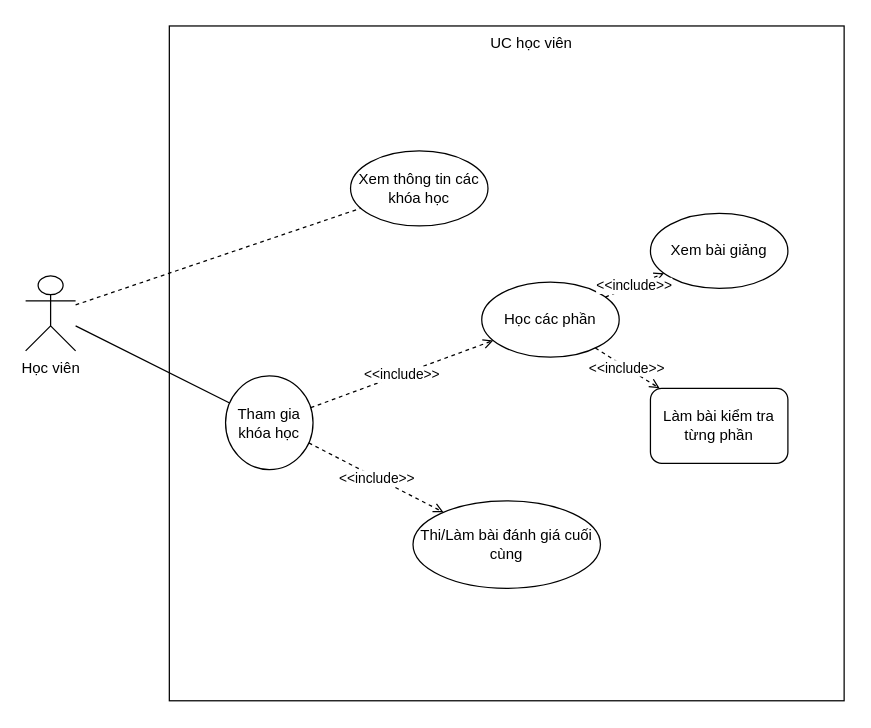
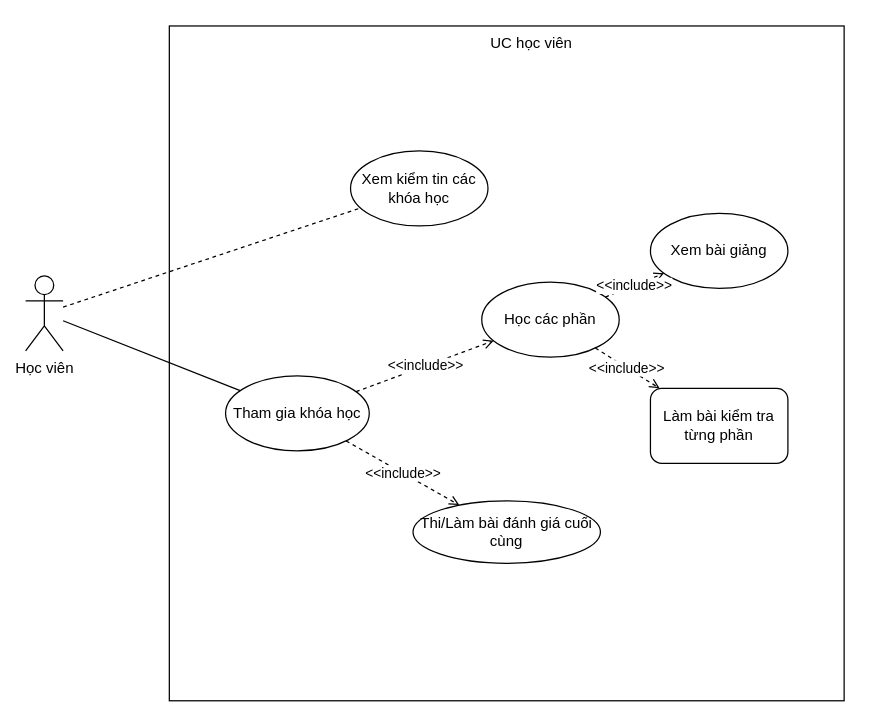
- <mxCell id="4" value="Xem thông tin các khóa học" style="ellipse;whiteSpace=wrap;html=1;" parent="1" vertex="1"><mxGeometry x="280" y="120" width="110" height="60" as="geometry" /></mxCell>
+ <mxCell id="4" value="Xem kiểm tin các khóa học" style="ellipse;whiteSpace=wrap;html=1;" parent="1" vertex="1"><mxGeometry x="280" y="120" width="110" height="60" as="geometry" /></mxCell>
- <mxCell id="3" value="Học viên" style="shape=umlActor;verticalLabelPosition=bottom;verticalAlign=top;html=1;outlineConnect=0;" parent="1" vertex="1"><mxGeometry x="20" y="220" width="40" height="60" as="geometry" /></mxCell>
+ <mxCell id="3" value="Học viên" style="shape=umlActor;verticalLabelPosition=bottom;verticalAlign=top;html=1;outlineConnect=0;" parent="1" vertex="1"><mxGeometry x="20" y="220" width="30" height="60" as="geometry" /></mxCell>
- <mxCell id="5" value="Tham gia khóa học" style="ellipse;whiteSpace=wrap;html=1;" parent="1" vertex="1"><mxGeometry x="180" y="300" width="70" height="75" as="geometry" /></mxCell>
+ <mxCell id="5" value="Tham gia khóa học" style="ellipse;whiteSpace=wrap;html=1;" parent="1" vertex="1"><mxGeometry x="180" y="300" width="115" height="60" as="geometry" /></mxCell>
- <mxCell id="9" value="Thi/Làm bài đánh giá cuối cùng" style="ellipse;whiteSpace=wrap;html=1;" parent="1" vertex="1"><mxGeometry x="330" y="400" width="150" height="70" as="geometry" /></mxCell>
+ <mxCell id="9" value="Thi/Làm bài đánh giá cuối cùng" style="ellipse;whiteSpace=wrap;html=1;" parent="1" vertex="1"><mxGeometry x="330" y="400" width="150" height="50" as="geometry" /></mxCell>
